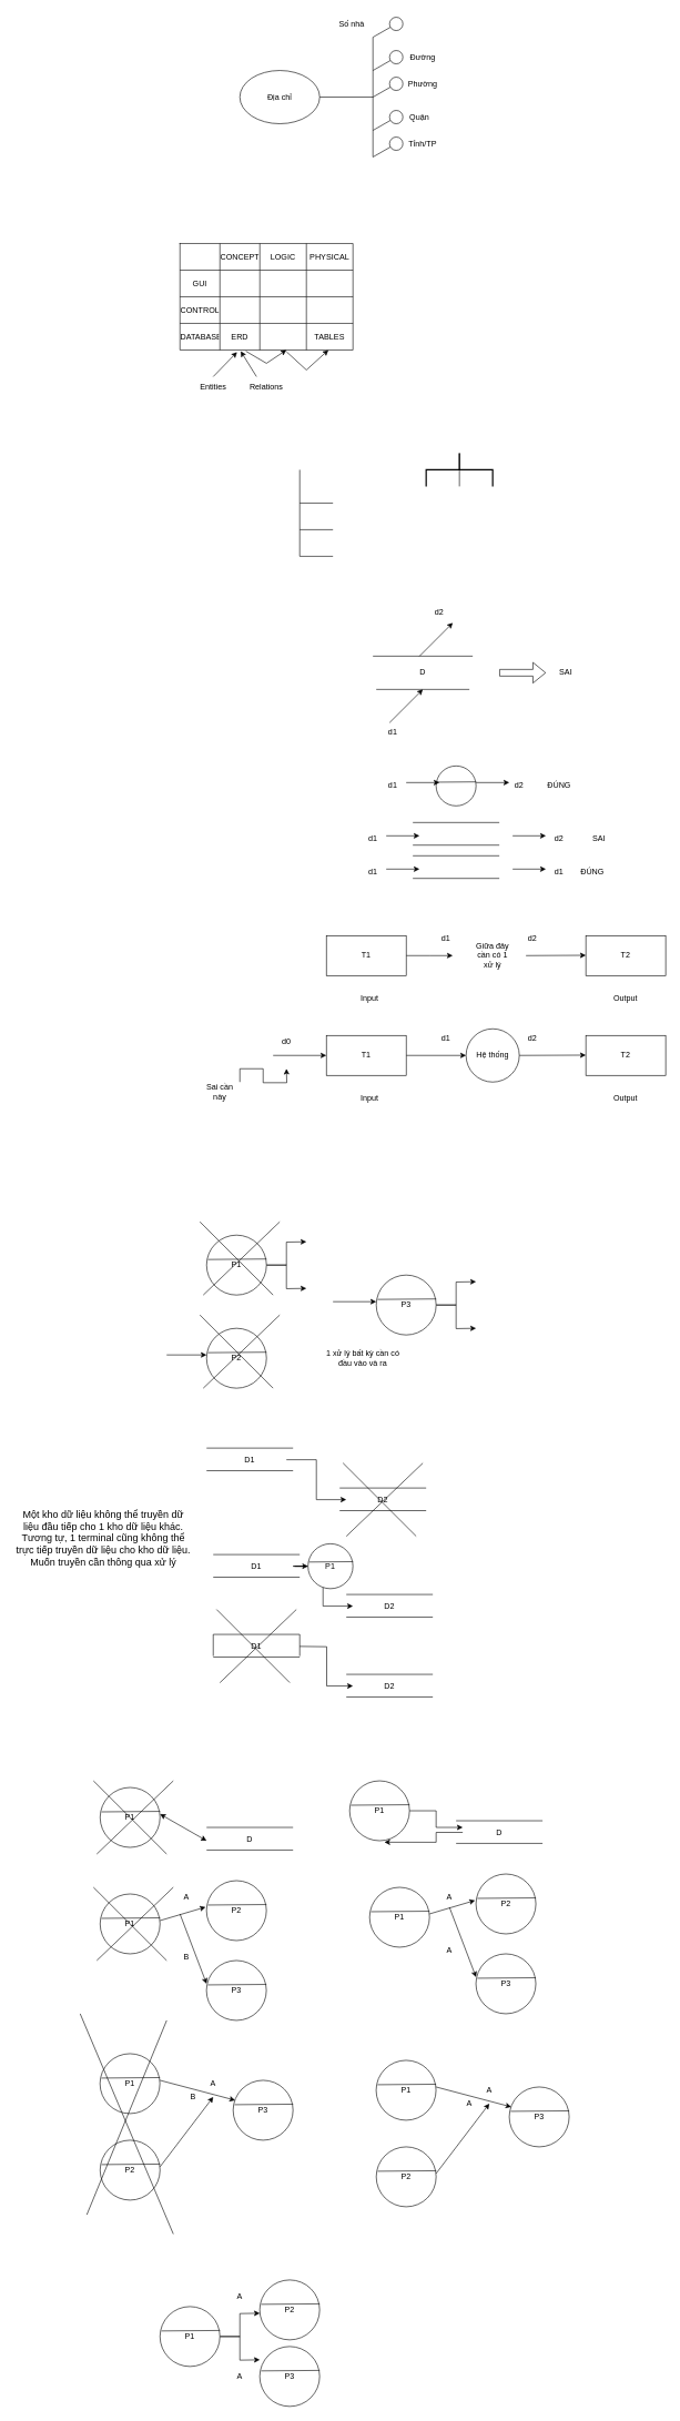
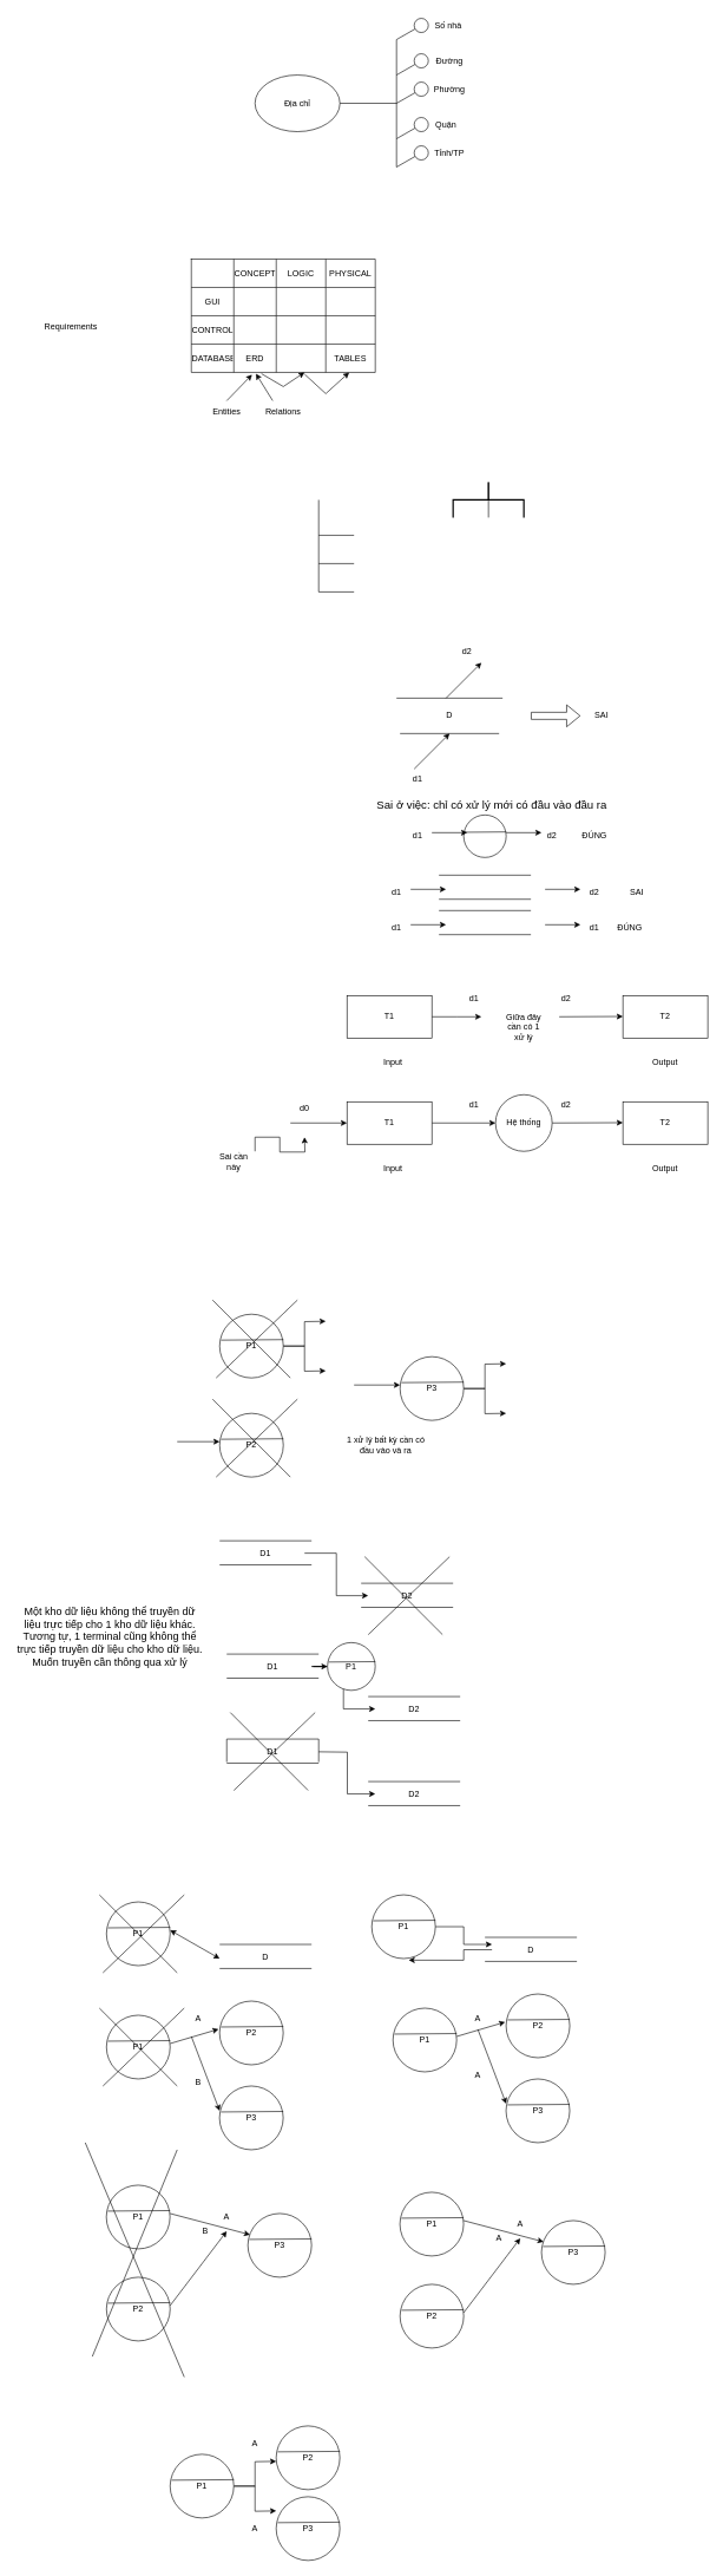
- <mxCell id="15" value="Số nhà&amp;nbsp;" style="text;html=1;strokeColor=none;fillColor=none;align=center;verticalAlign=middle;whiteSpace=wrap;rounded=0;" parent="1" vertex="1"><mxGeometry x="500" y="20" width="60" height="30" as="geometry" /></mxCell>
+ <mxCell id="15" value="Số nhà&amp;nbsp;" style="text;html=1;strokeColor=none;fillColor=none;align=center;verticalAlign=middle;whiteSpace=wrap;rounded=0;" parent="1" vertex="1"><mxGeometry x="605" y="20" width="60" height="30" as="geometry" /></mxCell>
+ <mxCell id="42" value="Requirements" style="text;html=1;strokeColor=none;fillColor=none;align=center;verticalAlign=middle;whiteSpace=wrap;rounded=0;" vertex="1" parent="1"><mxGeometry x="70" y="445" width="60" height="30" as="geometry" /></mxCell>
+ <mxCell id="63" value="Sai ở việc: chỉ có xử lý mới có đầu vào đầu ra" style="text;html=1;strokeColor=none;fillColor=none;align=center;verticalAlign=middle;whiteSpace=wrap;rounded=0;fontSize=16;" vertex="1" parent="1"><mxGeometry x="520" y="1125" width="350" height="20" as="geometry" /></mxCell>
- <mxCell id="106" value="Giữa đây cần có 1 xử lý" style="text;html=1;strokeColor=none;fillColor=none;align=center;verticalAlign=middle;whiteSpace=wrap;rounded=0;" vertex="1" parent="1"><mxGeometry x="710" y="1420" width="60" height="30" as="geometry" /></mxCell>
+ <mxCell id="106" value="Giữa đây cần có 1 xử lý" style="text;html=1;strokeColor=none;fillColor=none;align=center;verticalAlign=middle;whiteSpace=wrap;rounded=0;" vertex="1" parent="1"><mxGeometry x="710" y="1435" width="60" height="30" as="geometry" /></mxCell>
- <mxCell id="154" value="&lt;font style=&quot;font-size: 15px;&quot;&gt;Một kho dữ liệu không thể truyền dữ liệu đầu tiếp cho 1 kho dữ liệu khác. Tương tự, 1 terminal cũng không thể trực tiếp truyền dữ liệu cho kho dữ liệu. Muốn truyền cần thông qua xử lý&lt;/font&gt;" style="text;html=1;strokeColor=none;fillColor=none;align=center;verticalAlign=middle;whiteSpace=wrap;rounded=0;" vertex="1" parent="1"><mxGeometry x="20" y="2185" width="270" height="250" as="geometry" /></mxCell>
+ <mxCell id="154" value="&lt;font style=&quot;font-size: 15px;&quot;&gt;Một kho dữ liệu không thể truyền dữ liệu trực tiếp cho 1 kho dữ liệu khác. Tương tự, 1 terminal cũng không thể trực tiếp truyền dữ liệu cho kho dữ liệu. Muốn truyền cần thông qua xử lý&lt;/font&gt;" style="text;html=1;strokeColor=none;fillColor=none;align=center;verticalAlign=middle;whiteSpace=wrap;rounded=0;" vertex="1" parent="1"><mxGeometry x="20" y="2185" width="270" height="250" as="geometry" /></mxCell>
